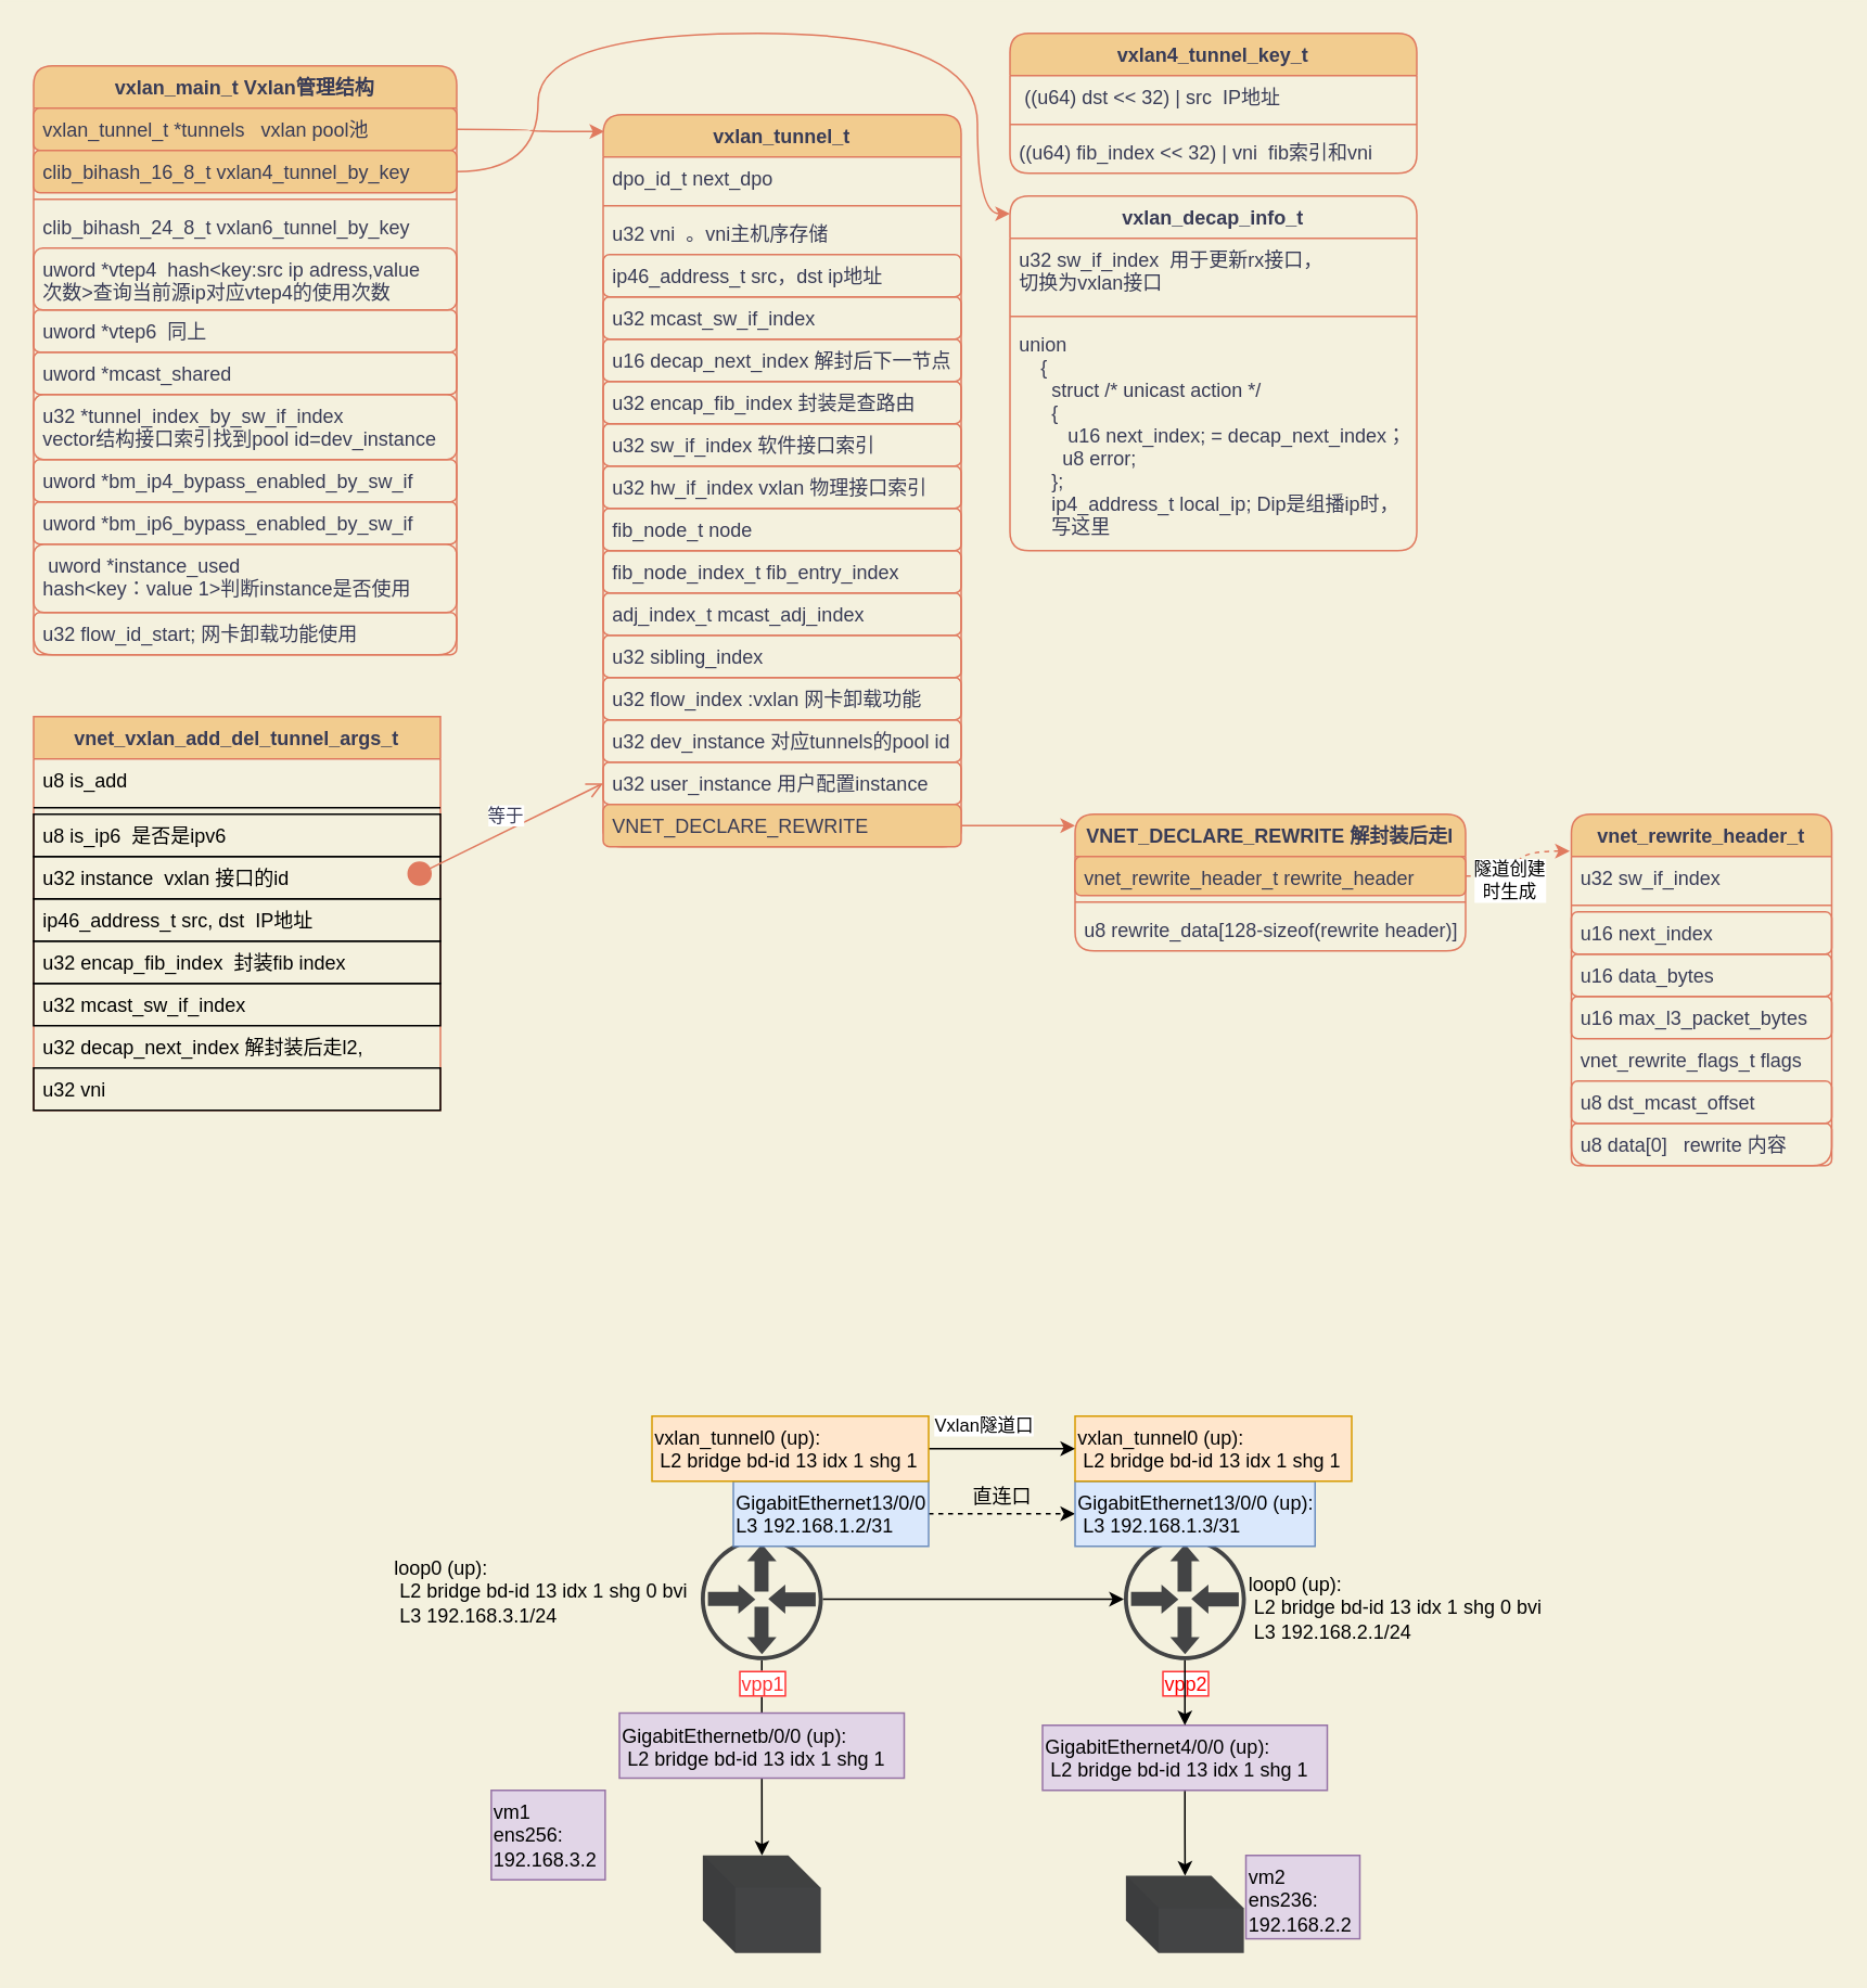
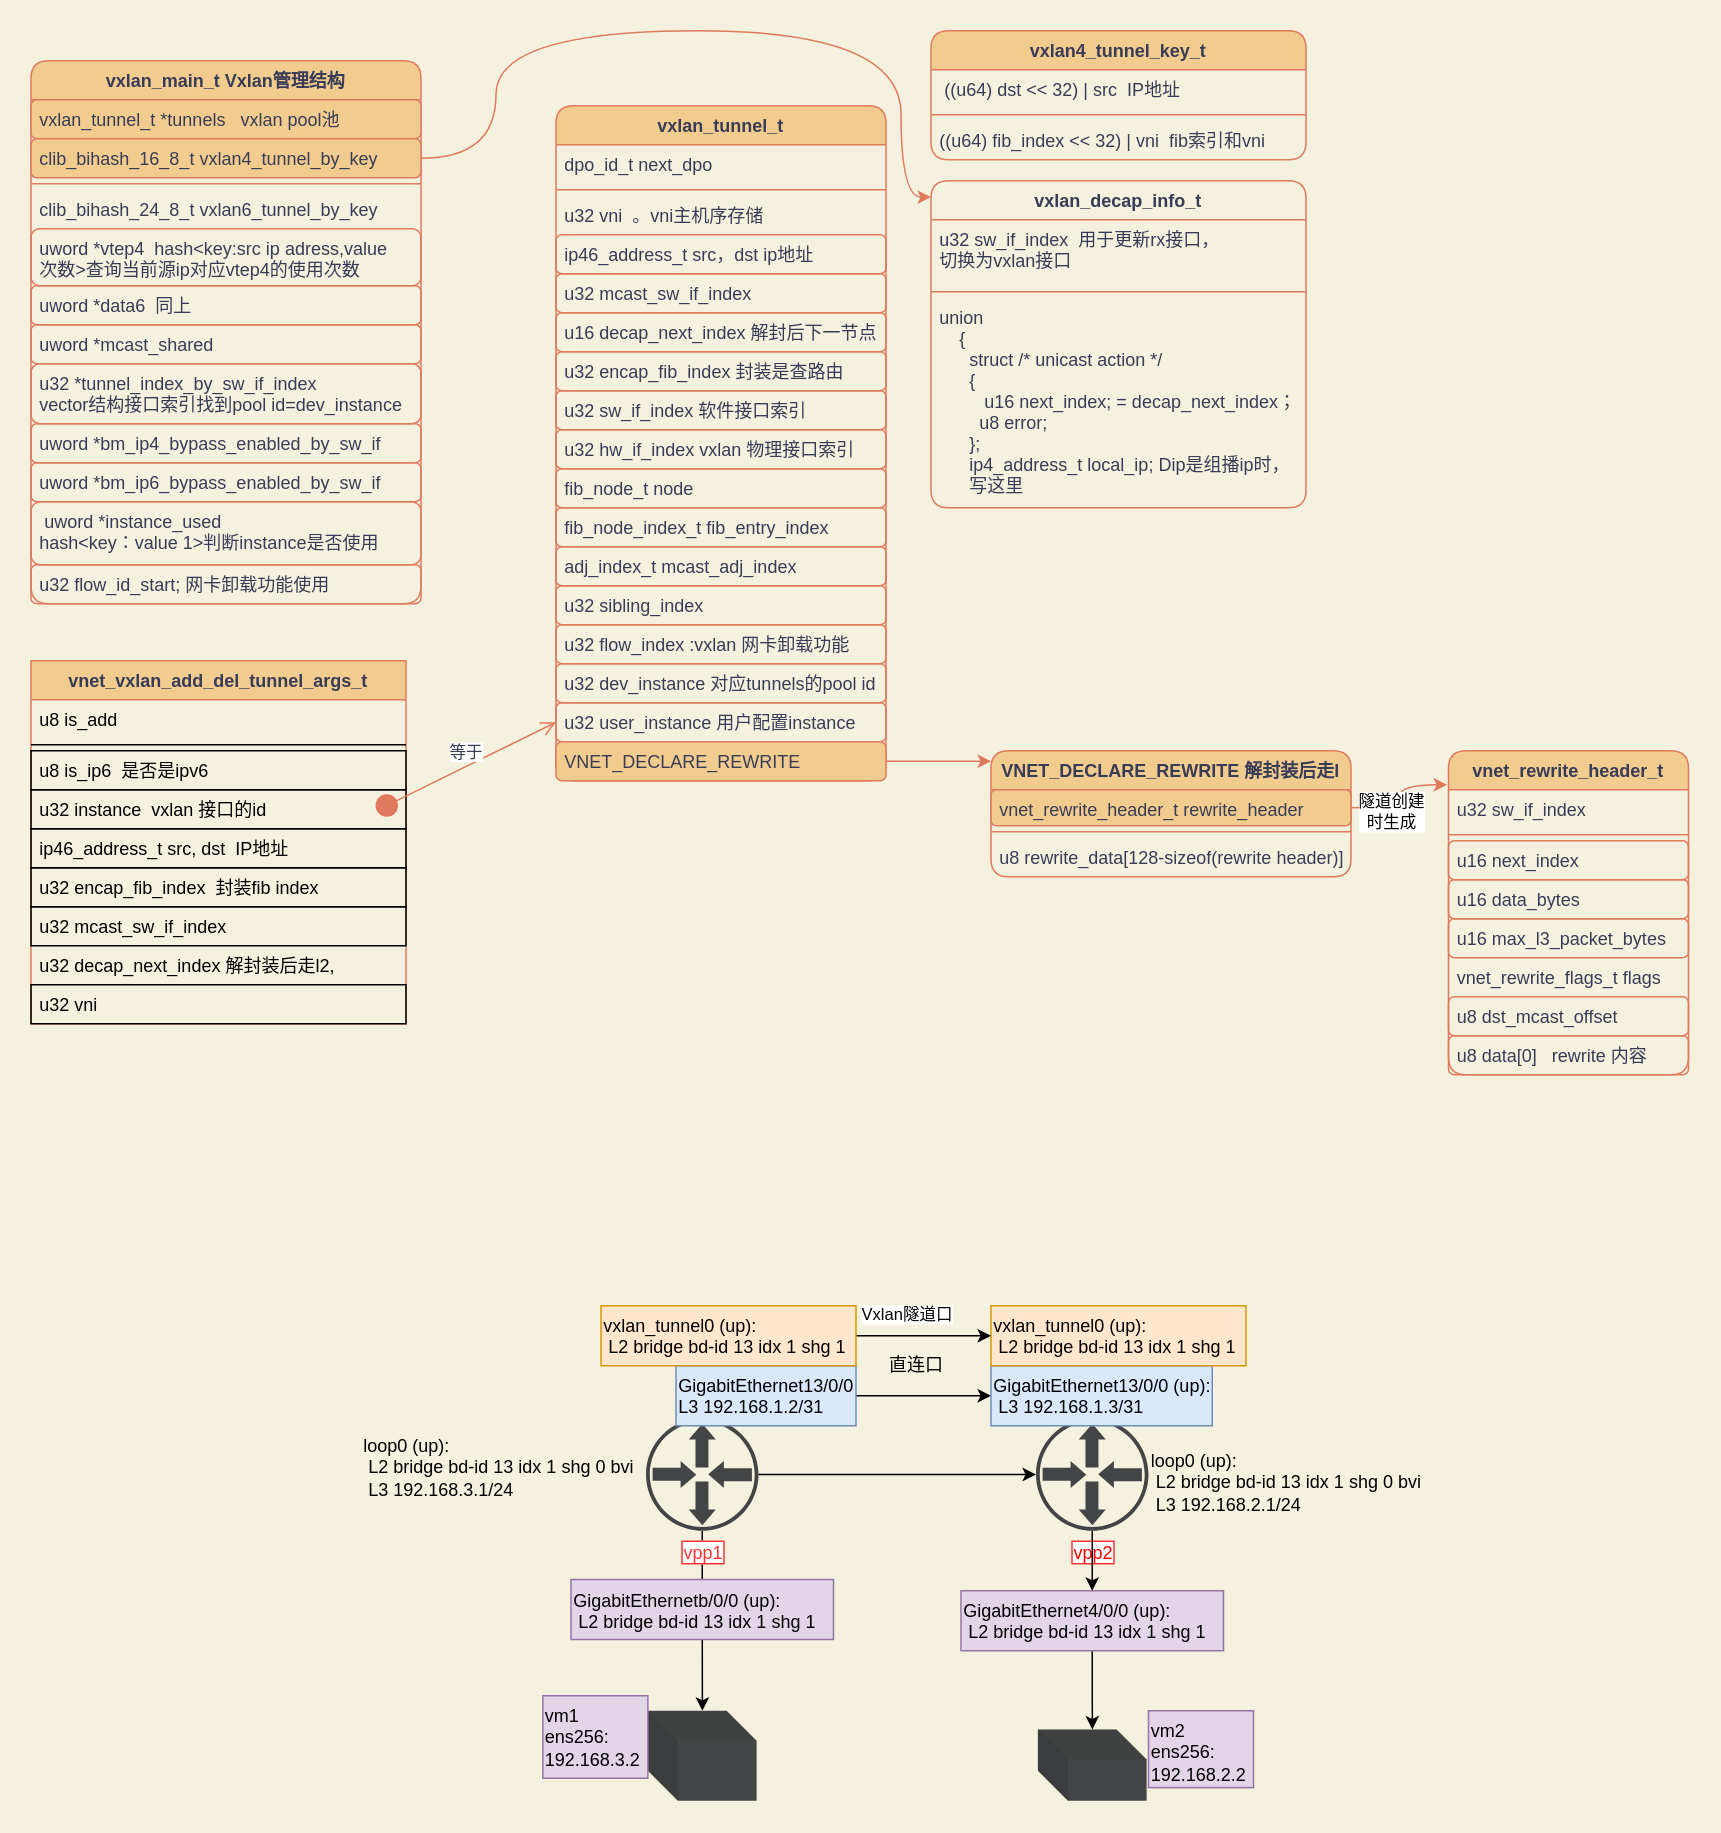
- <mxCell id="15" style="edgeStyle=orthogonalEdgeStyle;orthogonalLoop=1;jettySize=auto;html=1;exitX=1;exitY=0.5;exitDx=0;exitDy=0;strokeColor=#E07A5F;fontColor=#393C56;curved=1;labelBackgroundColor=#F4F1DE;entryX=0.003;entryY=0.023;entryDx=0;entryDy=0;entryPerimeter=0;" parent="1" source="3" target="16" edge="1"><mxGeometry relative="1" as="geometry"><mxPoint x="380" y="79" as="targetPoint" /></mxGeometry></mxCell>
- <mxCell id="8" value="uword *vtep6  同上" style="text;fillColor=none;align=left;verticalAlign=top;spacingLeft=4;spacingRight=4;overflow=hidden;rotatable=0;points=[[0,0.5],[1,0.5]];portConstraint=eastwest;strokeColor=#E07A5F;fontColor=#393C56;rounded=1;" parent="2" vertex="1"><mxGeometry y="150" width="260" height="26" as="geometry" /></mxCell>
+ <mxCell id="8" value="uword *data6  同上" style="text;fillColor=none;align=left;verticalAlign=top;spacingLeft=4;spacingRight=4;overflow=hidden;rotatable=0;points=[[0,0.5],[1,0.5]];portConstraint=eastwest;strokeColor=#E07A5F;fontColor=#393C56;rounded=1;" parent="2" vertex="1"><mxGeometry y="150" width="260" height="26" as="geometry" /></mxCell>
- <mxCell id="39" style="edgeStyle=orthogonalEdgeStyle;orthogonalLoop=1;jettySize=auto;html=1;exitX=1;exitY=0.5;exitDx=0;exitDy=0;entryX=-0.006;entryY=0.105;entryDx=0;entryDy=0;entryPerimeter=0;strokeColor=#E07A5F;fontColor=#393C56;curved=1;labelBackgroundColor=#F4F1DE;dashed=1;" parent="1" source="36" target="41" edge="1"><mxGeometry relative="1" as="geometry"><mxPoint x="940" y="510" as="targetPoint" /></mxGeometry></mxCell>
+ <mxCell id="39" style="edgeStyle=orthogonalEdgeStyle;orthogonalLoop=1;jettySize=auto;html=1;exitX=1;exitY=0.5;exitDx=0;exitDy=0;entryX=-0.006;entryY=0.105;entryDx=0;entryDy=0;entryPerimeter=0;strokeColor=#E07A5F;fontColor=#393C56;curved=1;labelBackgroundColor=#F4F1DE;" parent="1" source="36" target="41" edge="1"><mxGeometry relative="1" as="geometry"><mxPoint x="940" y="510" as="targetPoint" /></mxGeometry></mxCell>
- <mxCell id="78" value="直连口" style="text;html=1;align=center;verticalAlign=middle;resizable=0;points=[];autosize=1;" vertex="1" parent="1"><mxGeometry x="590" y="910" width="50" height="20" as="geometry" /></mxCell>
+ <mxCell id="78" value="直连口" style="text;html=1;align=center;verticalAlign=middle;resizable=0;points=[];autosize=1;" vertex="1" parent="1"><mxGeometry x="585" y="900" width="50" height="20" as="geometry" /></mxCell>
- <mxCell id="73" value="" style="edgeStyle=orthogonalEdgeStyle;rounded=0;orthogonalLoop=1;jettySize=auto;html=1;dashed=1;" edge="1" parent="1" source="74" target="77"><mxGeometry relative="1" as="geometry" /></mxCell>
+ <mxCell id="73" value="" style="edgeStyle=orthogonalEdgeStyle;rounded=0;orthogonalLoop=1;jettySize=auto;html=1;" edge="1" parent="1" source="74" target="77"><mxGeometry relative="1" as="geometry" /></mxCell>
- <mxCell id="91" value="vm1&lt;br&gt;ens256:&lt;br&gt;192.168.3.2" style="text;whiteSpace=wrap;html=1;fillColor=#e1d5e7;strokeColor=#9673a6;" vertex="1" parent="1"><mxGeometry x="301.25" y="1100" width="70" height="55" as="geometry" /></mxCell>
+ <mxCell id="91" value="vm1&lt;br&gt;ens256:&lt;br&gt;192.168.3.2" style="text;whiteSpace=wrap;html=1;fillColor=#e1d5e7;strokeColor=#9673a6;" vertex="1" parent="1"><mxGeometry x="361.25" y="1130" width="70" height="55" as="geometry" /></mxCell>
- <mxCell id="85" value="vm2&lt;br&gt;ens236:&lt;br&gt;192.168.2.2" style="text;whiteSpace=wrap;html=1;fillColor=#e1d5e7;strokeColor=#9673a6;" vertex="1" parent="1"><mxGeometry x="765" y="1140" width="70" height="51.25" as="geometry" /></mxCell>
+ <mxCell id="85" value="vm2&lt;br&gt;ens256:&lt;br&gt;192.168.2.2" style="text;whiteSpace=wrap;html=1;fillColor=#e1d5e7;strokeColor=#9673a6;" vertex="1" parent="1"><mxGeometry x="765" y="1140" width="70" height="51.25" as="geometry" /></mxCell>
